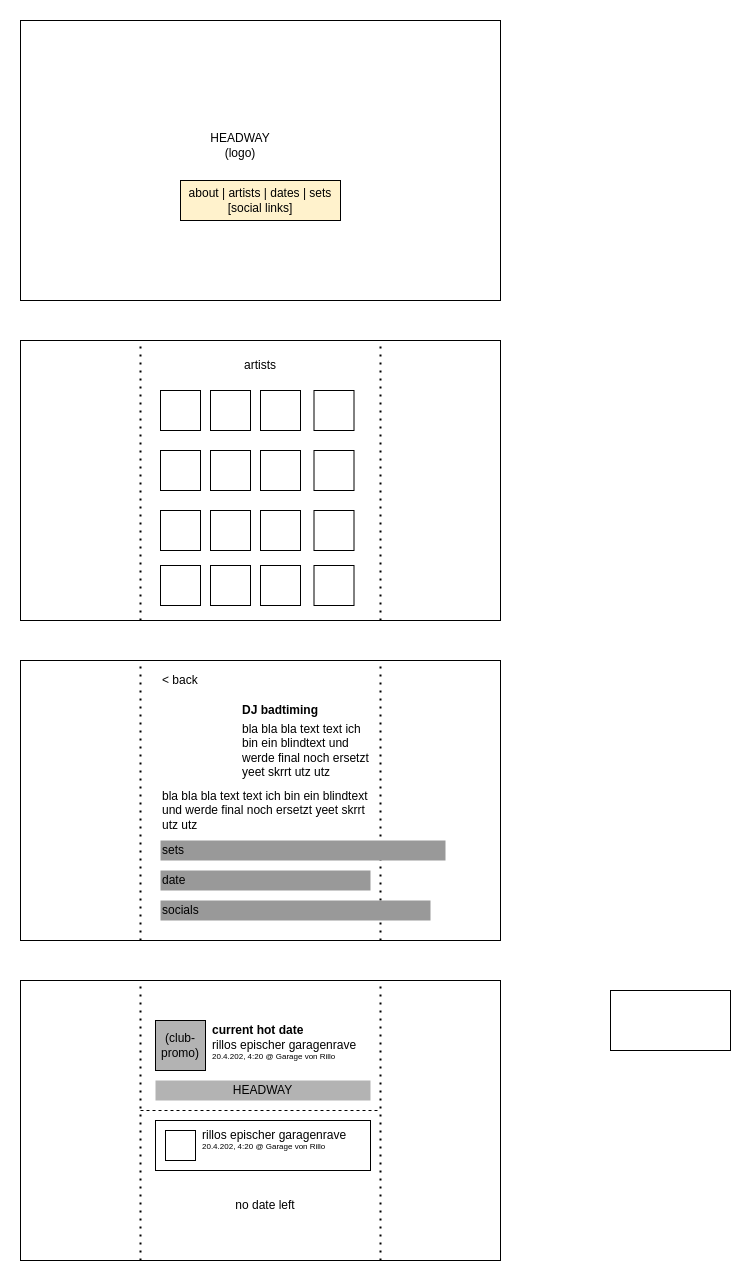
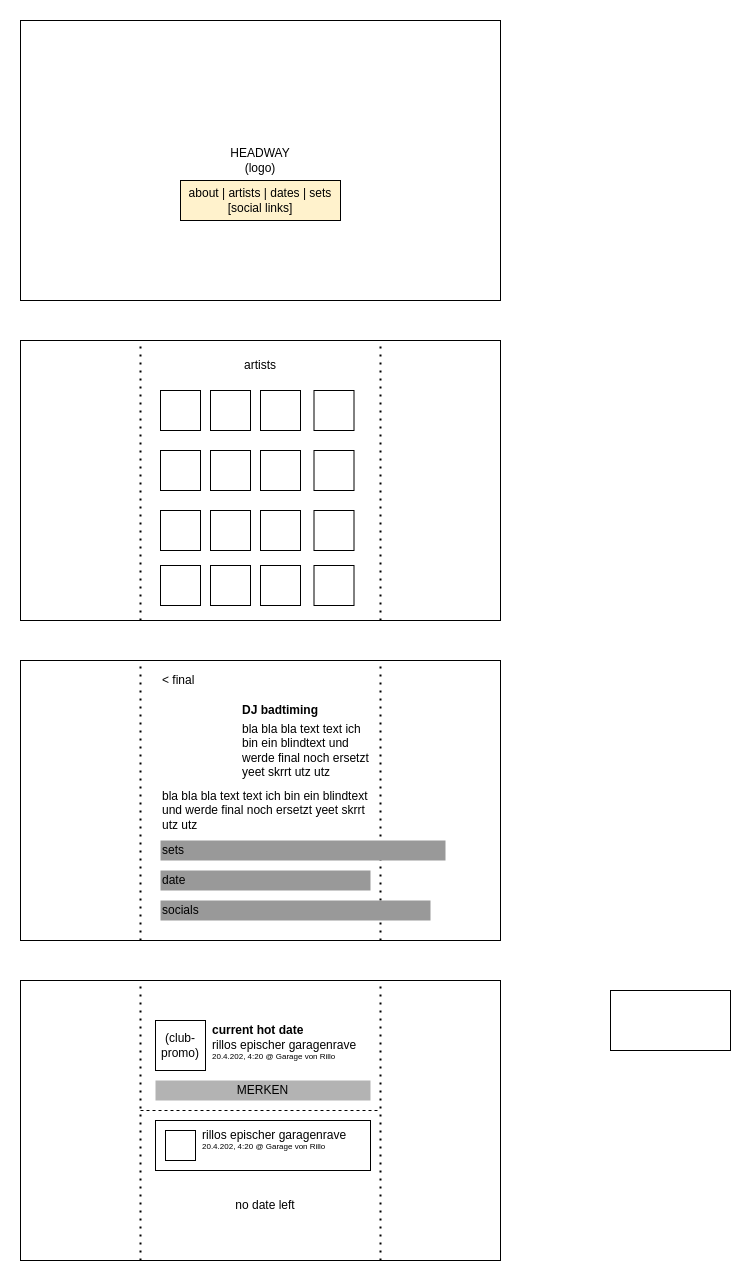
- <mxCell id="3" value="&lt;div&gt;HEADWAY&lt;/div&gt;&lt;div&gt;(logo)&lt;br&gt;&lt;/div&gt;" style="text;html=1;strokeColor=none;fillColor=none;align=center;verticalAlign=middle;whiteSpace=wrap;rounded=0;" vertex="1" parent="1"><mxGeometry x="210" y="130" width="60" height="30" as="geometry" /></mxCell>
+ <mxCell id="3" value="&lt;div&gt;HEADWAY&lt;/div&gt;&lt;div&gt;(logo)&lt;br&gt;&lt;/div&gt;" style="text;html=1;strokeColor=none;fillColor=none;align=center;verticalAlign=middle;whiteSpace=wrap;rounded=0;" vertex="1" parent="1"><mxGeometry x="230" y="145" width="60" height="30" as="geometry" /></mxCell>
- <mxCell id="37" value="&amp;lt; back" style="text;html=1;strokeColor=none;fillColor=none;align=left;verticalAlign=middle;whiteSpace=wrap;rounded=0;" vertex="1" parent="1"><mxGeometry x="160" y="670" width="210" height="20" as="geometry" /></mxCell>
+ <mxCell id="37" value="&amp;lt; final" style="text;html=1;strokeColor=none;fillColor=none;align=left;verticalAlign=middle;whiteSpace=wrap;rounded=0;" vertex="1" parent="1"><mxGeometry x="160" y="670" width="210" height="20" as="geometry" /></mxCell>
- <mxCell id="38" value="&lt;div&gt;(club-&lt;/div&gt;&lt;div&gt;promo)&lt;br&gt;&lt;/div&gt;" style="rounded=0;whiteSpace=wrap;html=1;fillColor=#b3b3b3;" vertex="1" parent="1"><mxGeometry x="155" y="1020" width="50" height="50" as="geometry" /></mxCell>
+ <mxCell id="38" value="&lt;div&gt;(club-&lt;/div&gt;&lt;div&gt;promo)&lt;br&gt;&lt;/div&gt;" style="rounded=0;whiteSpace=wrap;html=1;" vertex="1" parent="1"><mxGeometry x="155" y="1020" width="50" height="50" as="geometry" /></mxCell>
- <mxCell id="43" value="HEADWAY" style="text;html=1;strokeColor=none;fillColor=#B3B3B3;align=center;verticalAlign=middle;whiteSpace=wrap;rounded=0;" vertex="1" parent="1"><mxGeometry x="155" y="1080" width="215" height="20" as="geometry" /></mxCell>
+ <mxCell id="43" value="MERKEN" style="text;html=1;strokeColor=none;fillColor=#B3B3B3;align=center;verticalAlign=middle;whiteSpace=wrap;rounded=0;" vertex="1" parent="1"><mxGeometry x="155" y="1080" width="215" height="20" as="geometry" /></mxCell>
